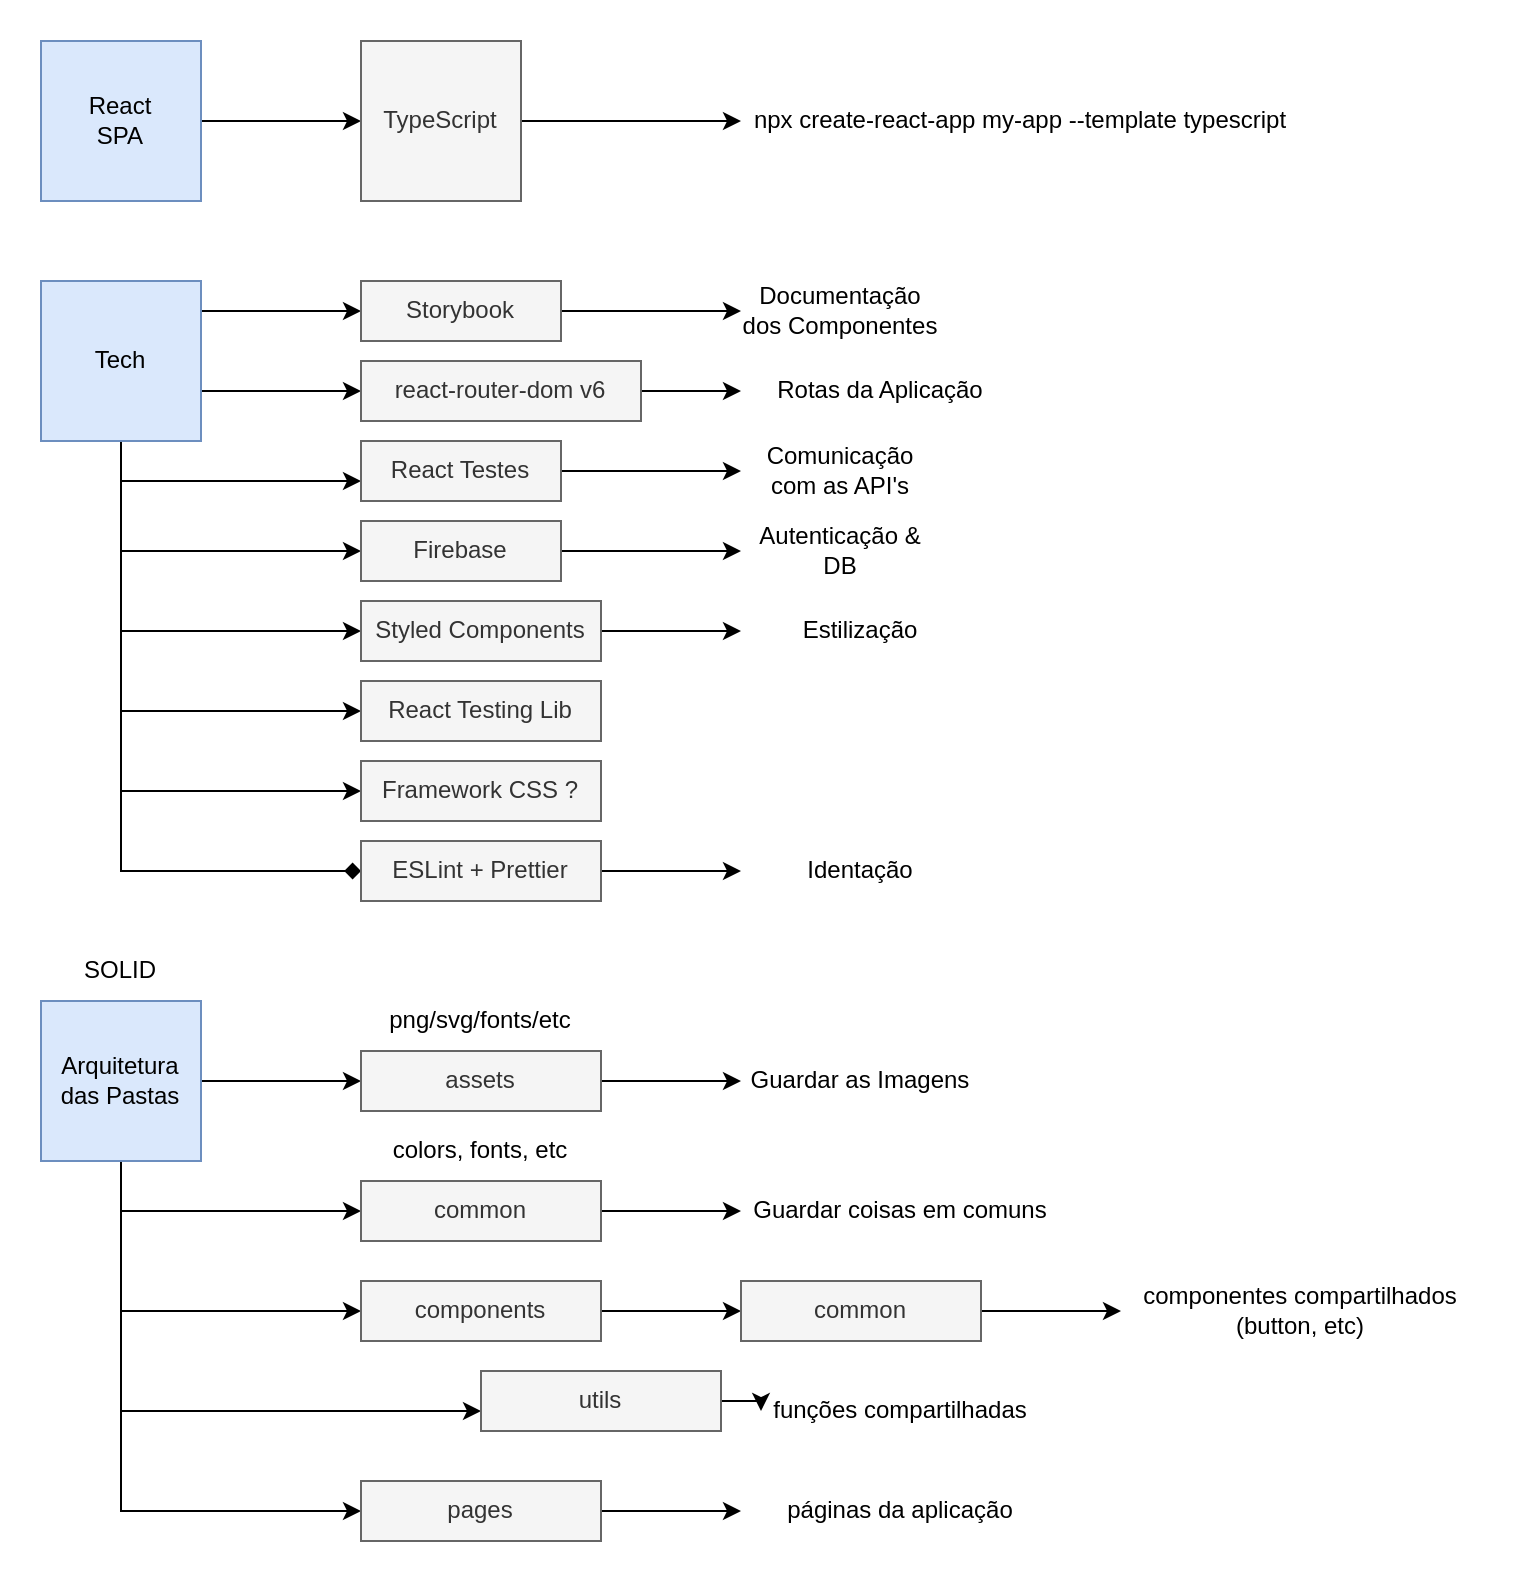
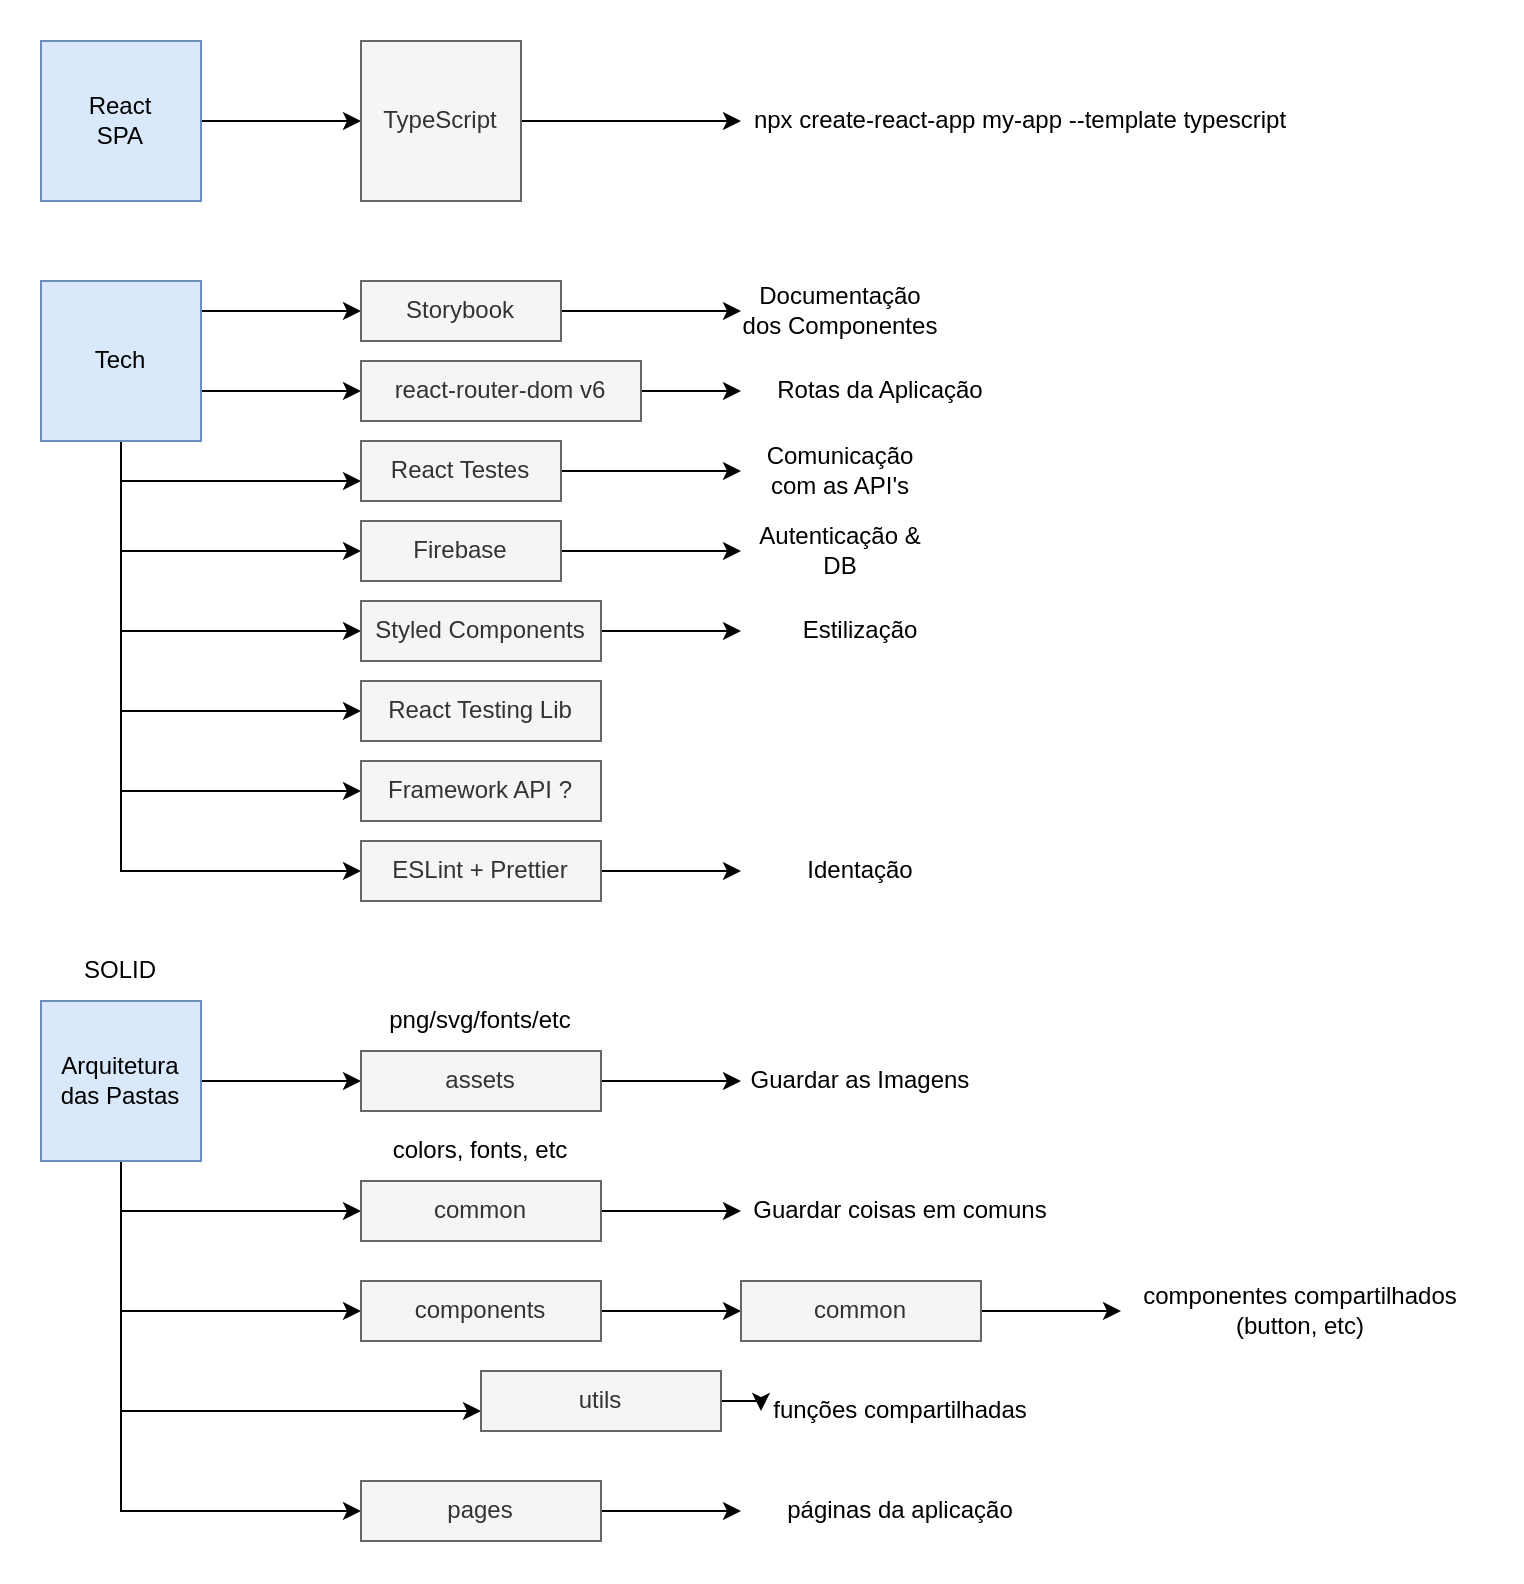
- <mxCell id="29" value="Framework CSS ?" style="text;html=1;strokeColor=#666666;fillColor=#f5f5f5;align=center;verticalAlign=middle;whiteSpace=wrap;rounded=0;fontColor=#333333;" vertex="1" parent="1"><mxGeometry x="180" y="380" width="120" height="30" as="geometry" /></mxCell>
+ <mxCell id="29" value="Framework API ?" style="text;html=1;strokeColor=#666666;fillColor=#f5f5f5;align=center;verticalAlign=middle;whiteSpace=wrap;rounded=0;fontColor=#333333;" vertex="1" parent="1"><mxGeometry x="180" y="380" width="120" height="30" as="geometry" /></mxCell>
- <mxCell id="11" style="edgeStyle=orthogonalEdgeStyle;rounded=0;orthogonalLoop=1;jettySize=auto;html=1;endArrow=diamond;" edge="1" parent="1" source="12" target="31"><mxGeometry relative="1" as="geometry"><Array as="points"><mxPoint x="60" y="435" /></Array></mxGeometry></mxCell>
+ <mxCell id="11" style="edgeStyle=orthogonalEdgeStyle;rounded=0;orthogonalLoop=1;jettySize=auto;html=1;" edge="1" parent="1" source="12" target="31"><mxGeometry relative="1" as="geometry"><Array as="points"><mxPoint x="60" y="435" /></Array></mxGeometry></mxCell>
